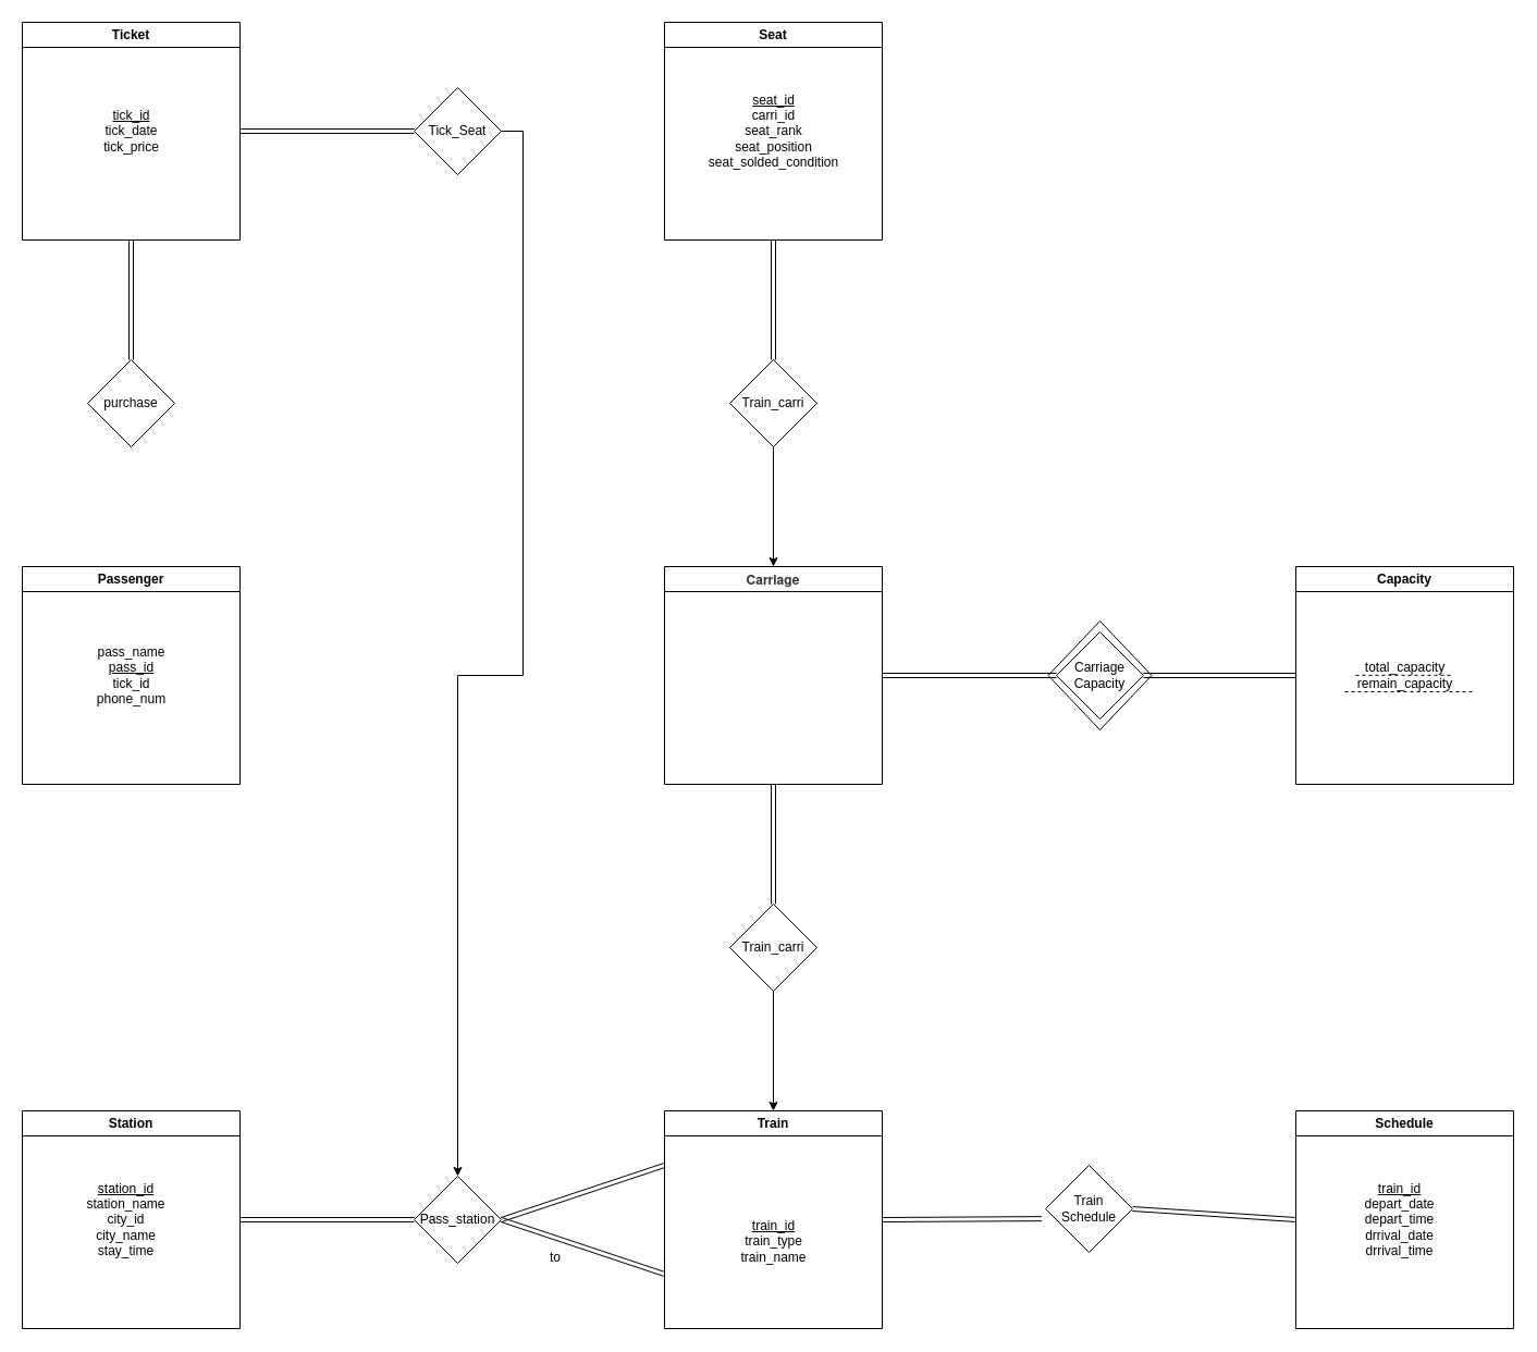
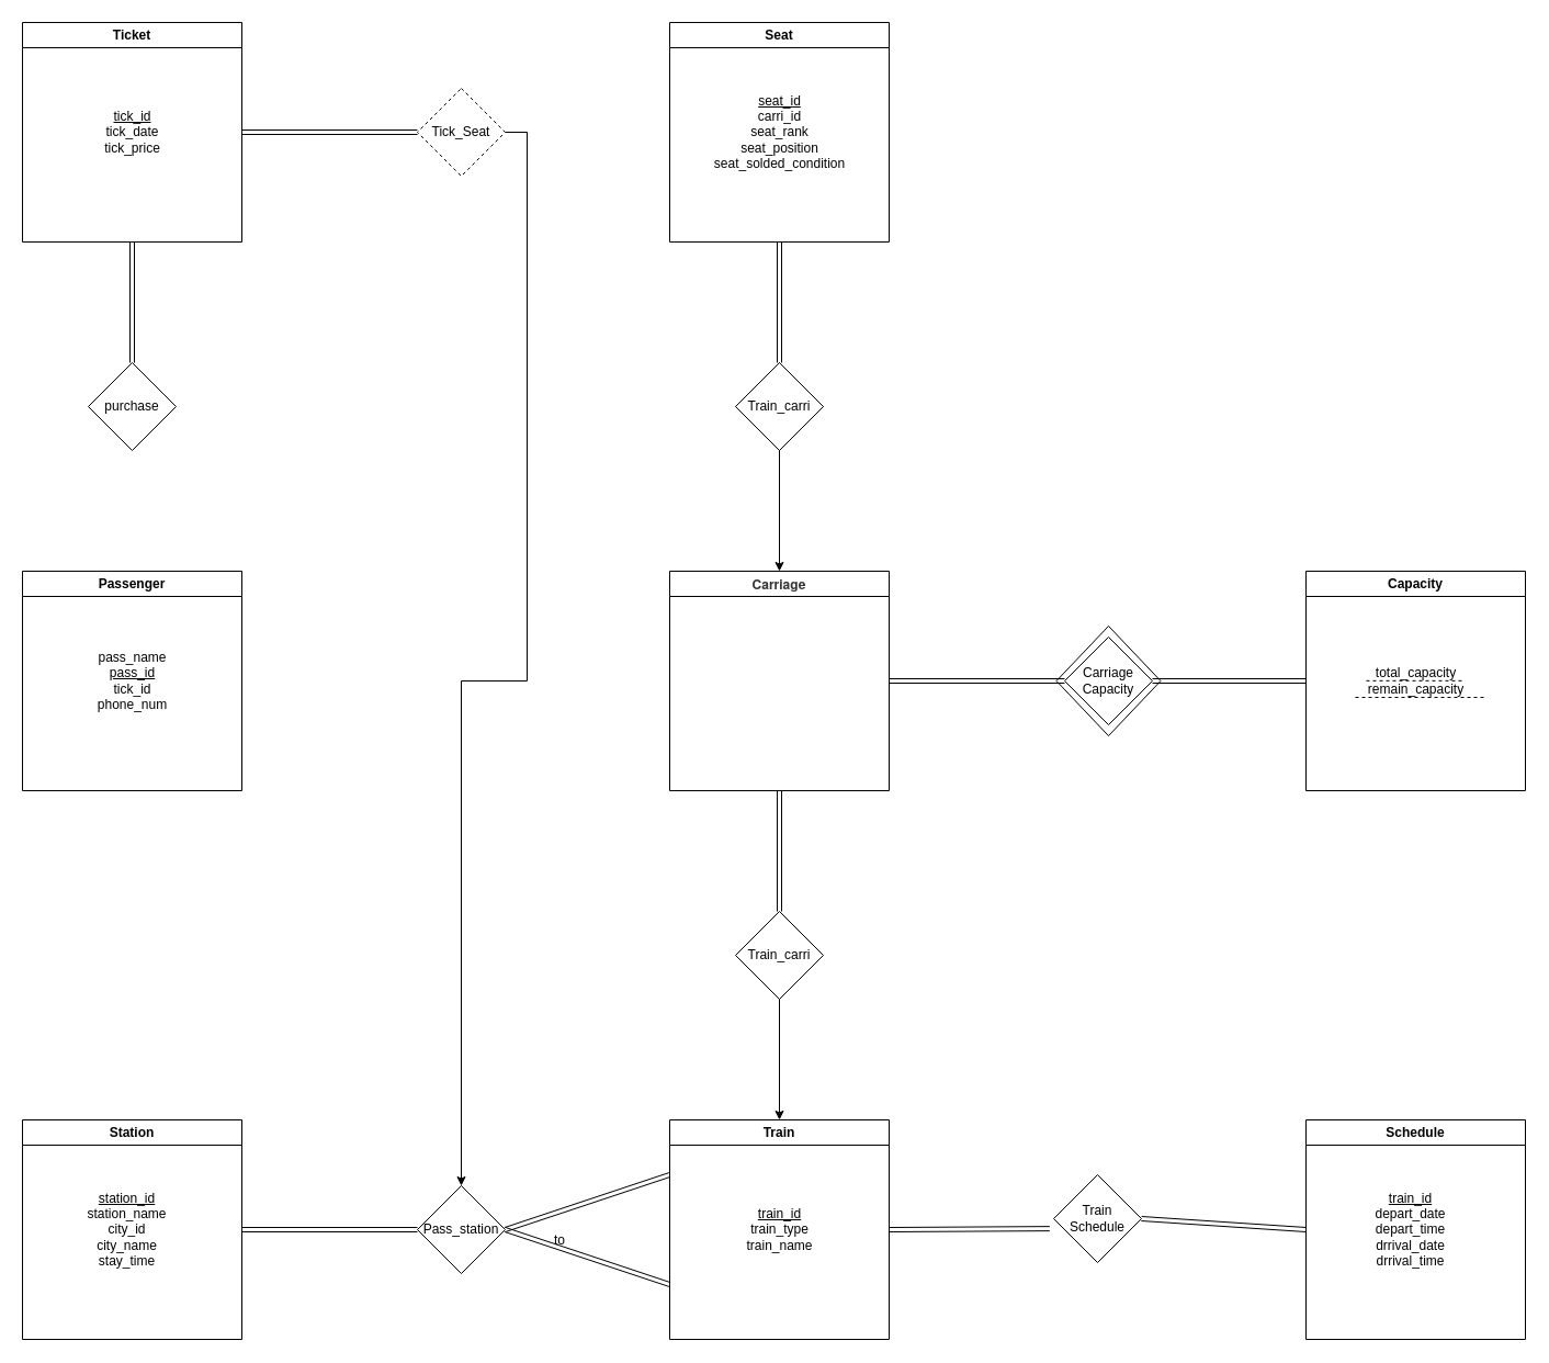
- <mxCell id="16" value="Tick_Seat" style="rhombus;whiteSpace=wrap;html=1;" parent="1" vertex="1"><mxGeometry x="380" y="80" width="80" height="80" as="geometry" /></mxCell>
+ <mxCell id="16" value="Tick_Seat" style="rhombus;whiteSpace=wrap;html=1;dashed=1;" parent="1" vertex="1"><mxGeometry x="380" y="80" width="80" height="80" as="geometry" /></mxCell>
- <mxCell id="13" value="&lt;u&gt;train_id&lt;/u&gt;&lt;br&gt;train_type&lt;br&gt;train_name" style="text;html=1;align=center;verticalAlign=middle;resizable=0;points=[];autosize=1;strokeColor=none;fillColor=none;" parent="12" vertex="1"><mxGeometry x="55" y="90" width="90" height="60" as="geometry" /></mxCell>
+ <mxCell id="13" value="&lt;u&gt;train_id&lt;/u&gt;&lt;br&gt;train_type&lt;br&gt;train_name" style="text;html=1;align=center;verticalAlign=middle;resizable=0;points=[];autosize=1;strokeColor=none;fillColor=none;" parent="12" vertex="1"><mxGeometry x="55" y="70" width="90" height="60" as="geometry" /></mxCell>
- <mxCell id="42" value="to" style="text;html=1;align=center;verticalAlign=middle;whiteSpace=wrap;rounded=0;" vertex="1" parent="1"><mxGeometry x="480" y="1140" width="60" height="30" as="geometry" /></mxCell>
+ <mxCell id="42" value="to" style="text;html=1;align=center;verticalAlign=middle;whiteSpace=wrap;rounded=0;" vertex="1" parent="1"><mxGeometry x="480" y="1115" width="60" height="30" as="geometry" /></mxCell>
